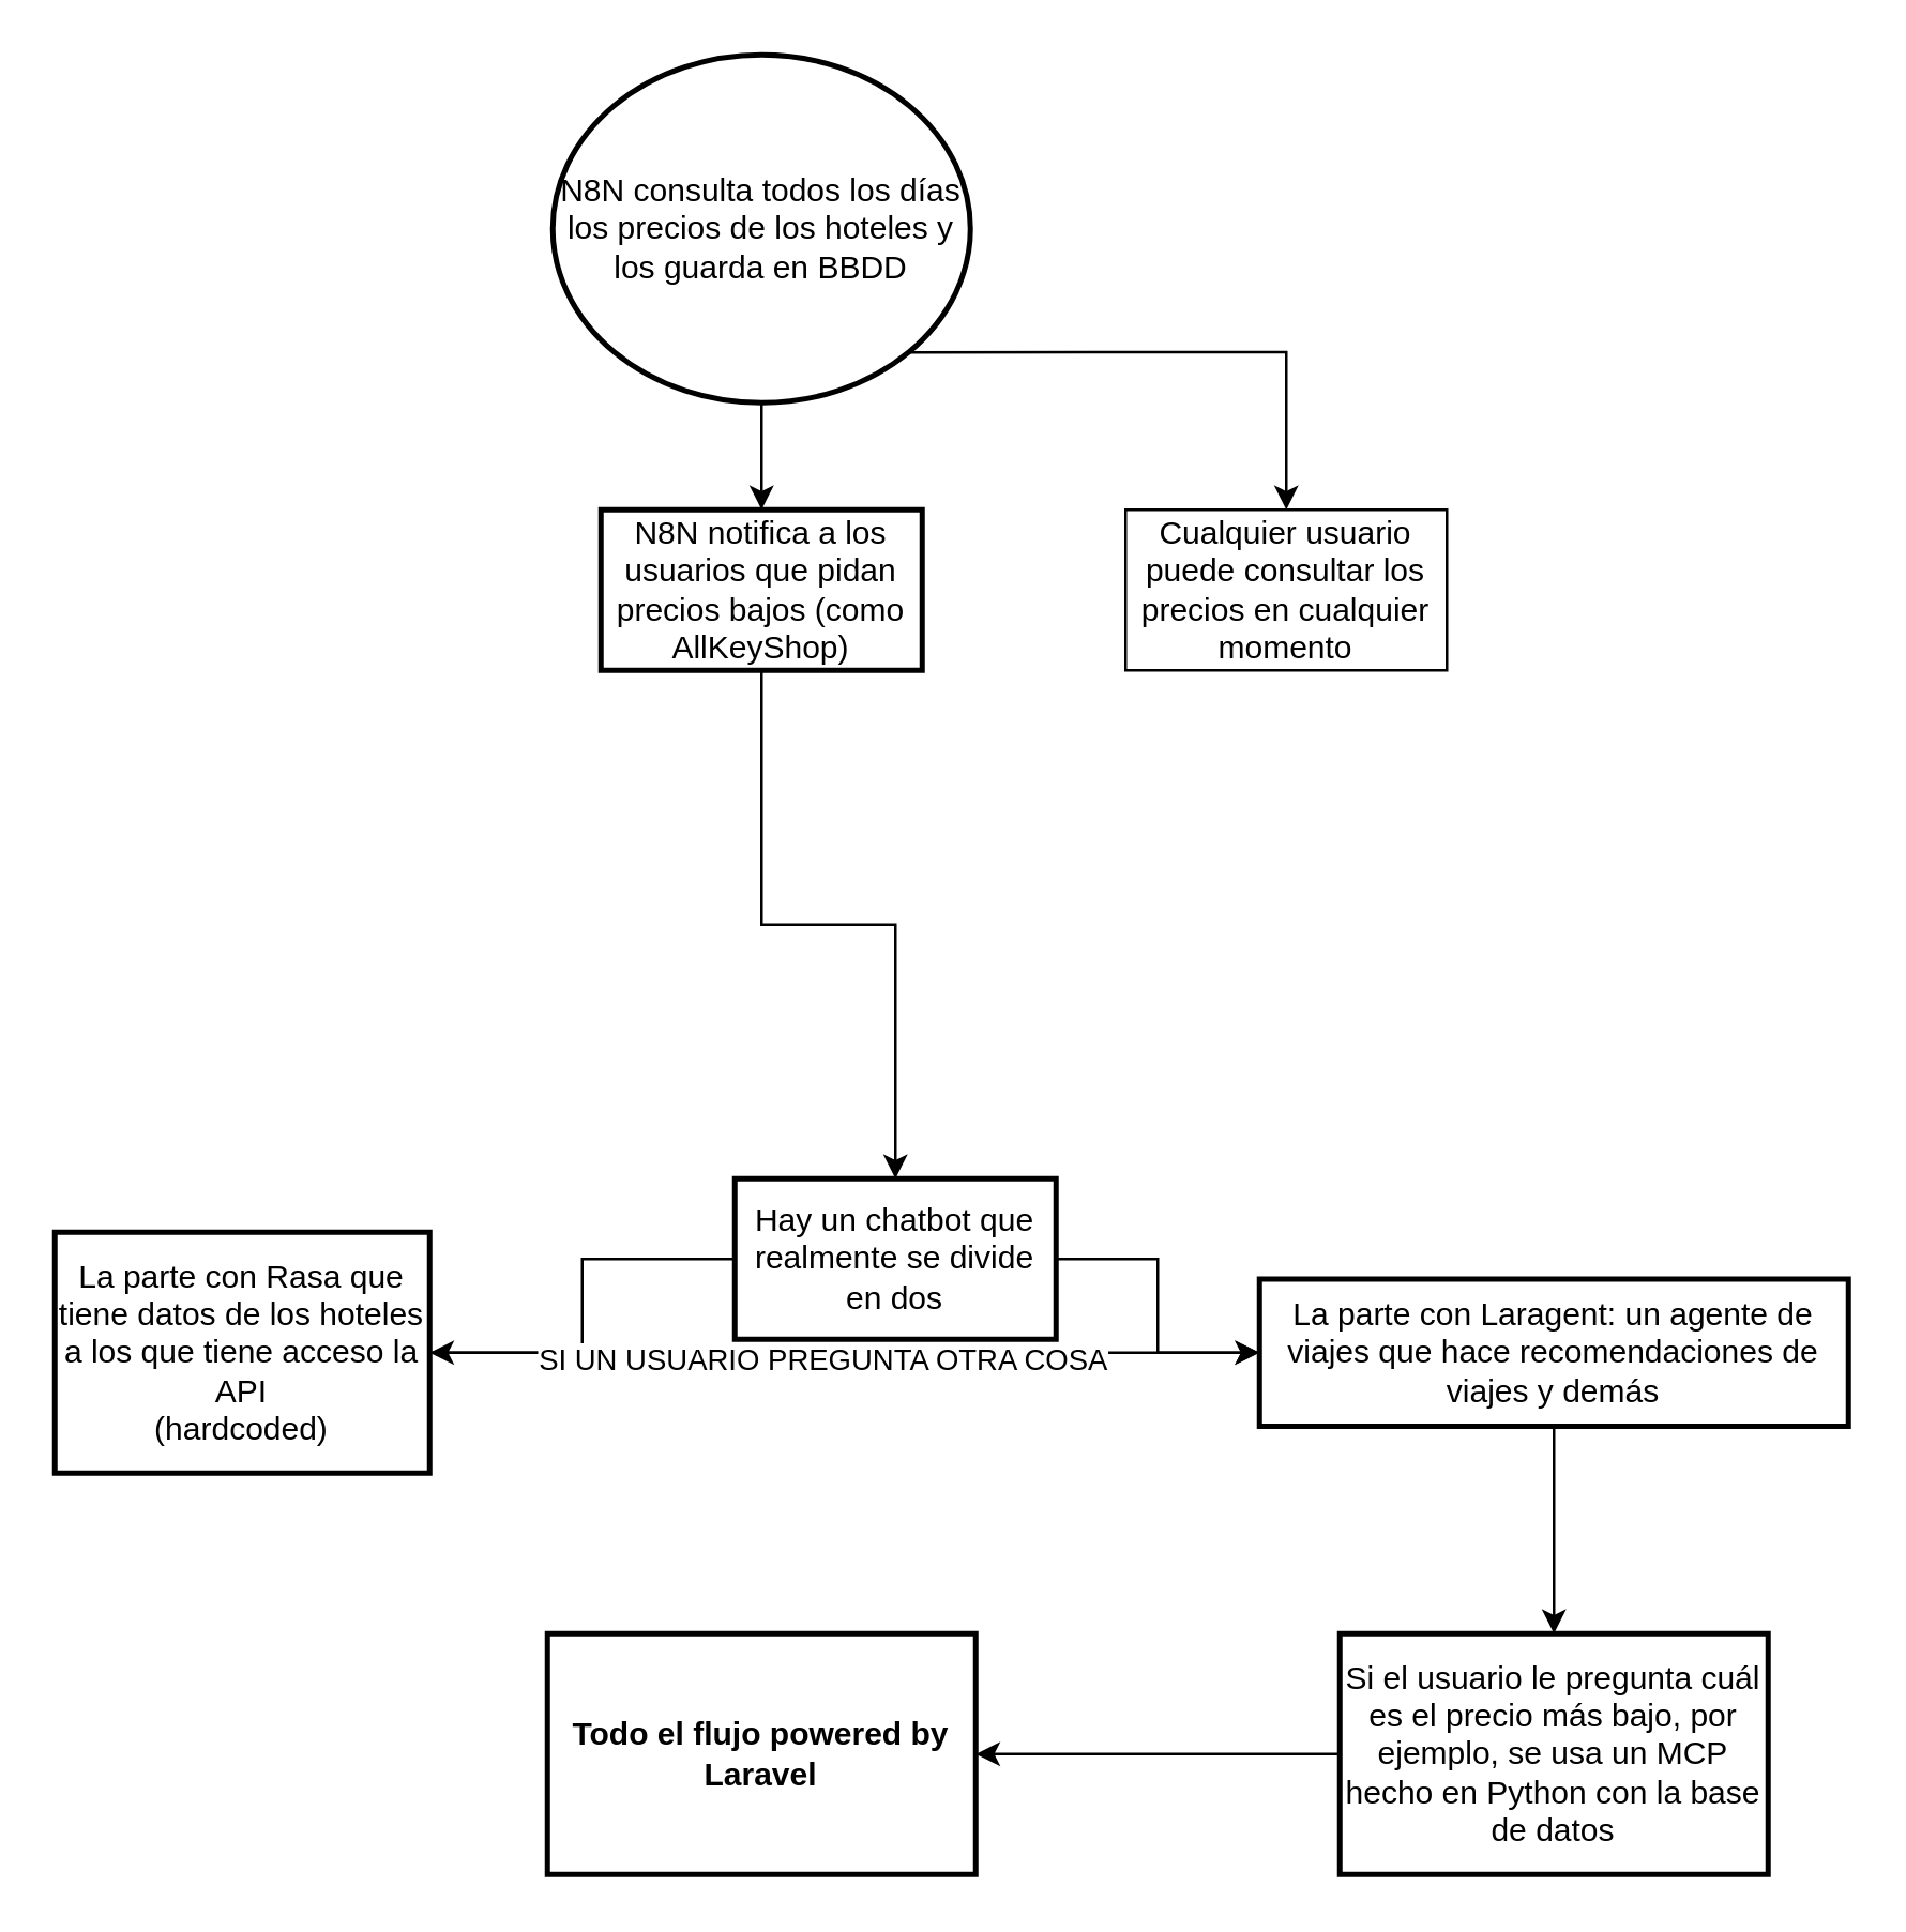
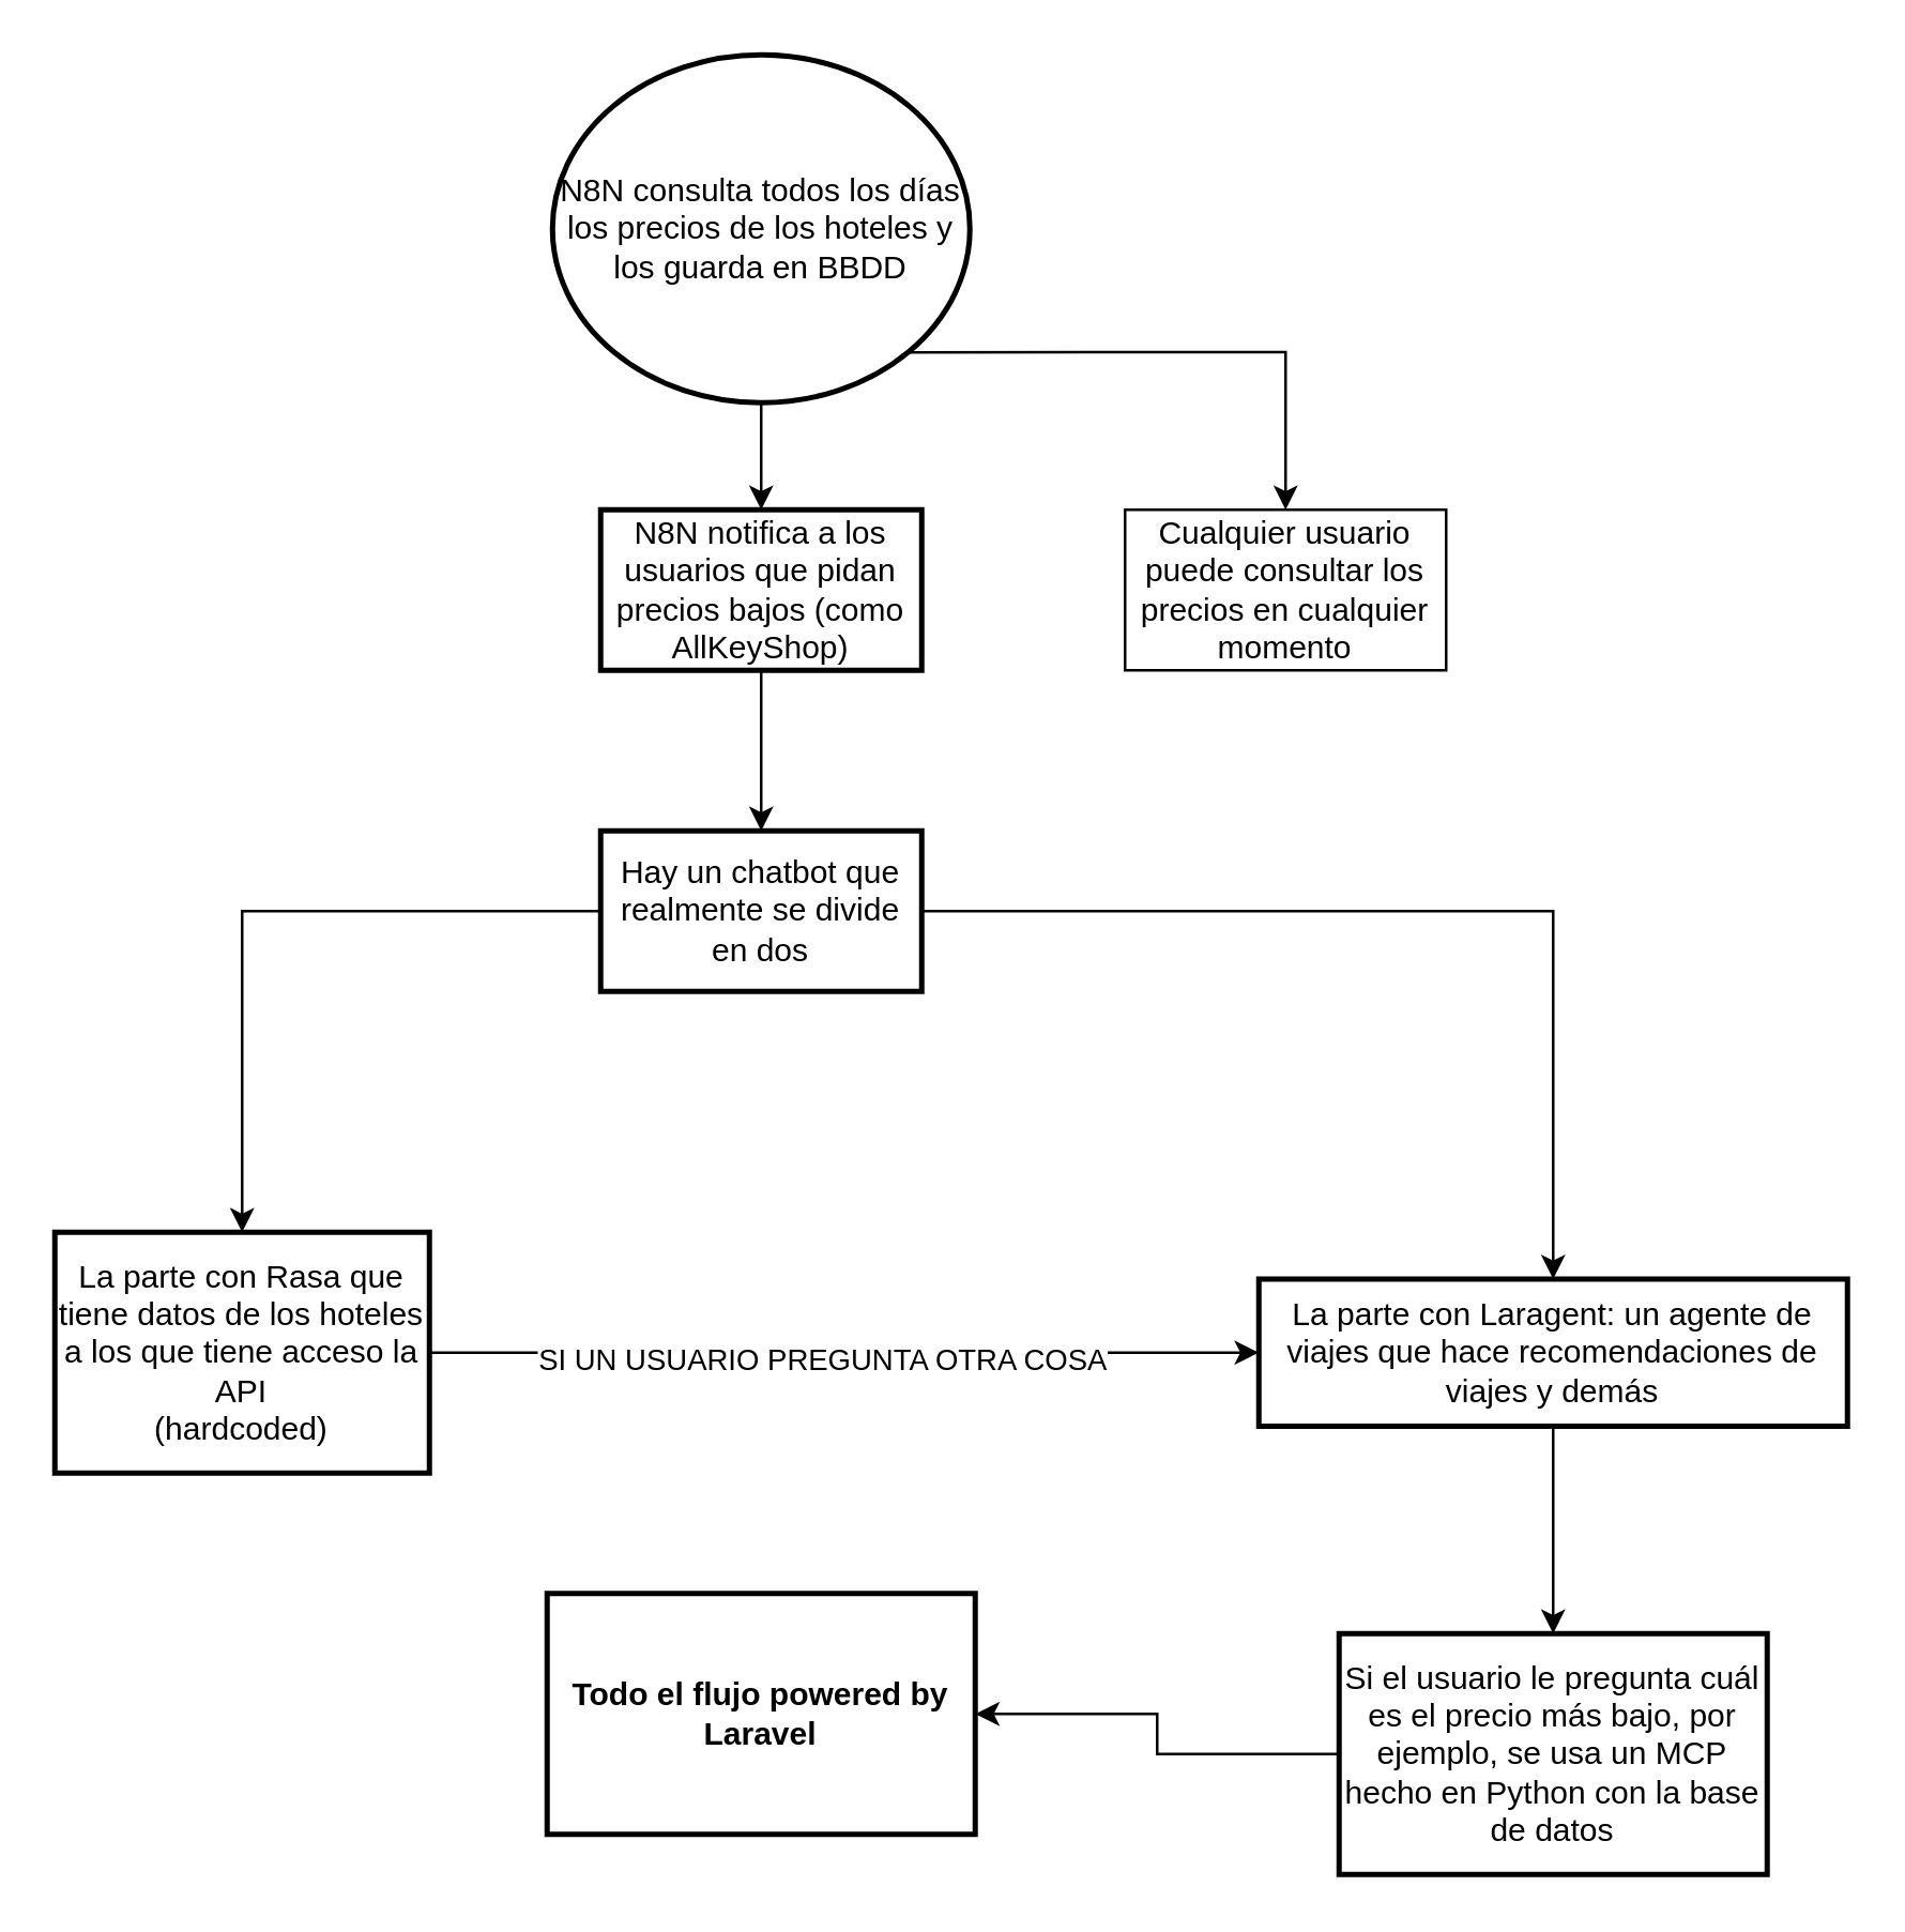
- <mxCell id="9" value="Hay un chatbot que realmente se divide en dos" style="whiteSpace=wrap;html=1;strokeWidth=2;" vertex="1" parent="1"><mxGeometry x="274" y="440" width="120" height="60" as="geometry" /></mxCell>
+ <mxCell id="9" value="Hay un chatbot que realmente se divide en dos" style="whiteSpace=wrap;html=1;strokeWidth=2;" vertex="1" parent="1"><mxGeometry x="224" y="310" width="120" height="60" as="geometry" /></mxCell>
- <mxCell id="17" value="&lt;b&gt;Todo el flujo powered by Laravel&lt;/b&gt;" style="whiteSpace=wrap;html=1;strokeWidth=2;" vertex="1" parent="1"><mxGeometry x="204" y="610" width="160" height="90" as="geometry" /></mxCell>
+ <mxCell id="17" value="&lt;b&gt;Todo el flujo powered by Laravel&lt;/b&gt;" style="whiteSpace=wrap;html=1;strokeWidth=2;" vertex="1" parent="1"><mxGeometry x="204" y="595" width="160" height="90" as="geometry" /></mxCell>
